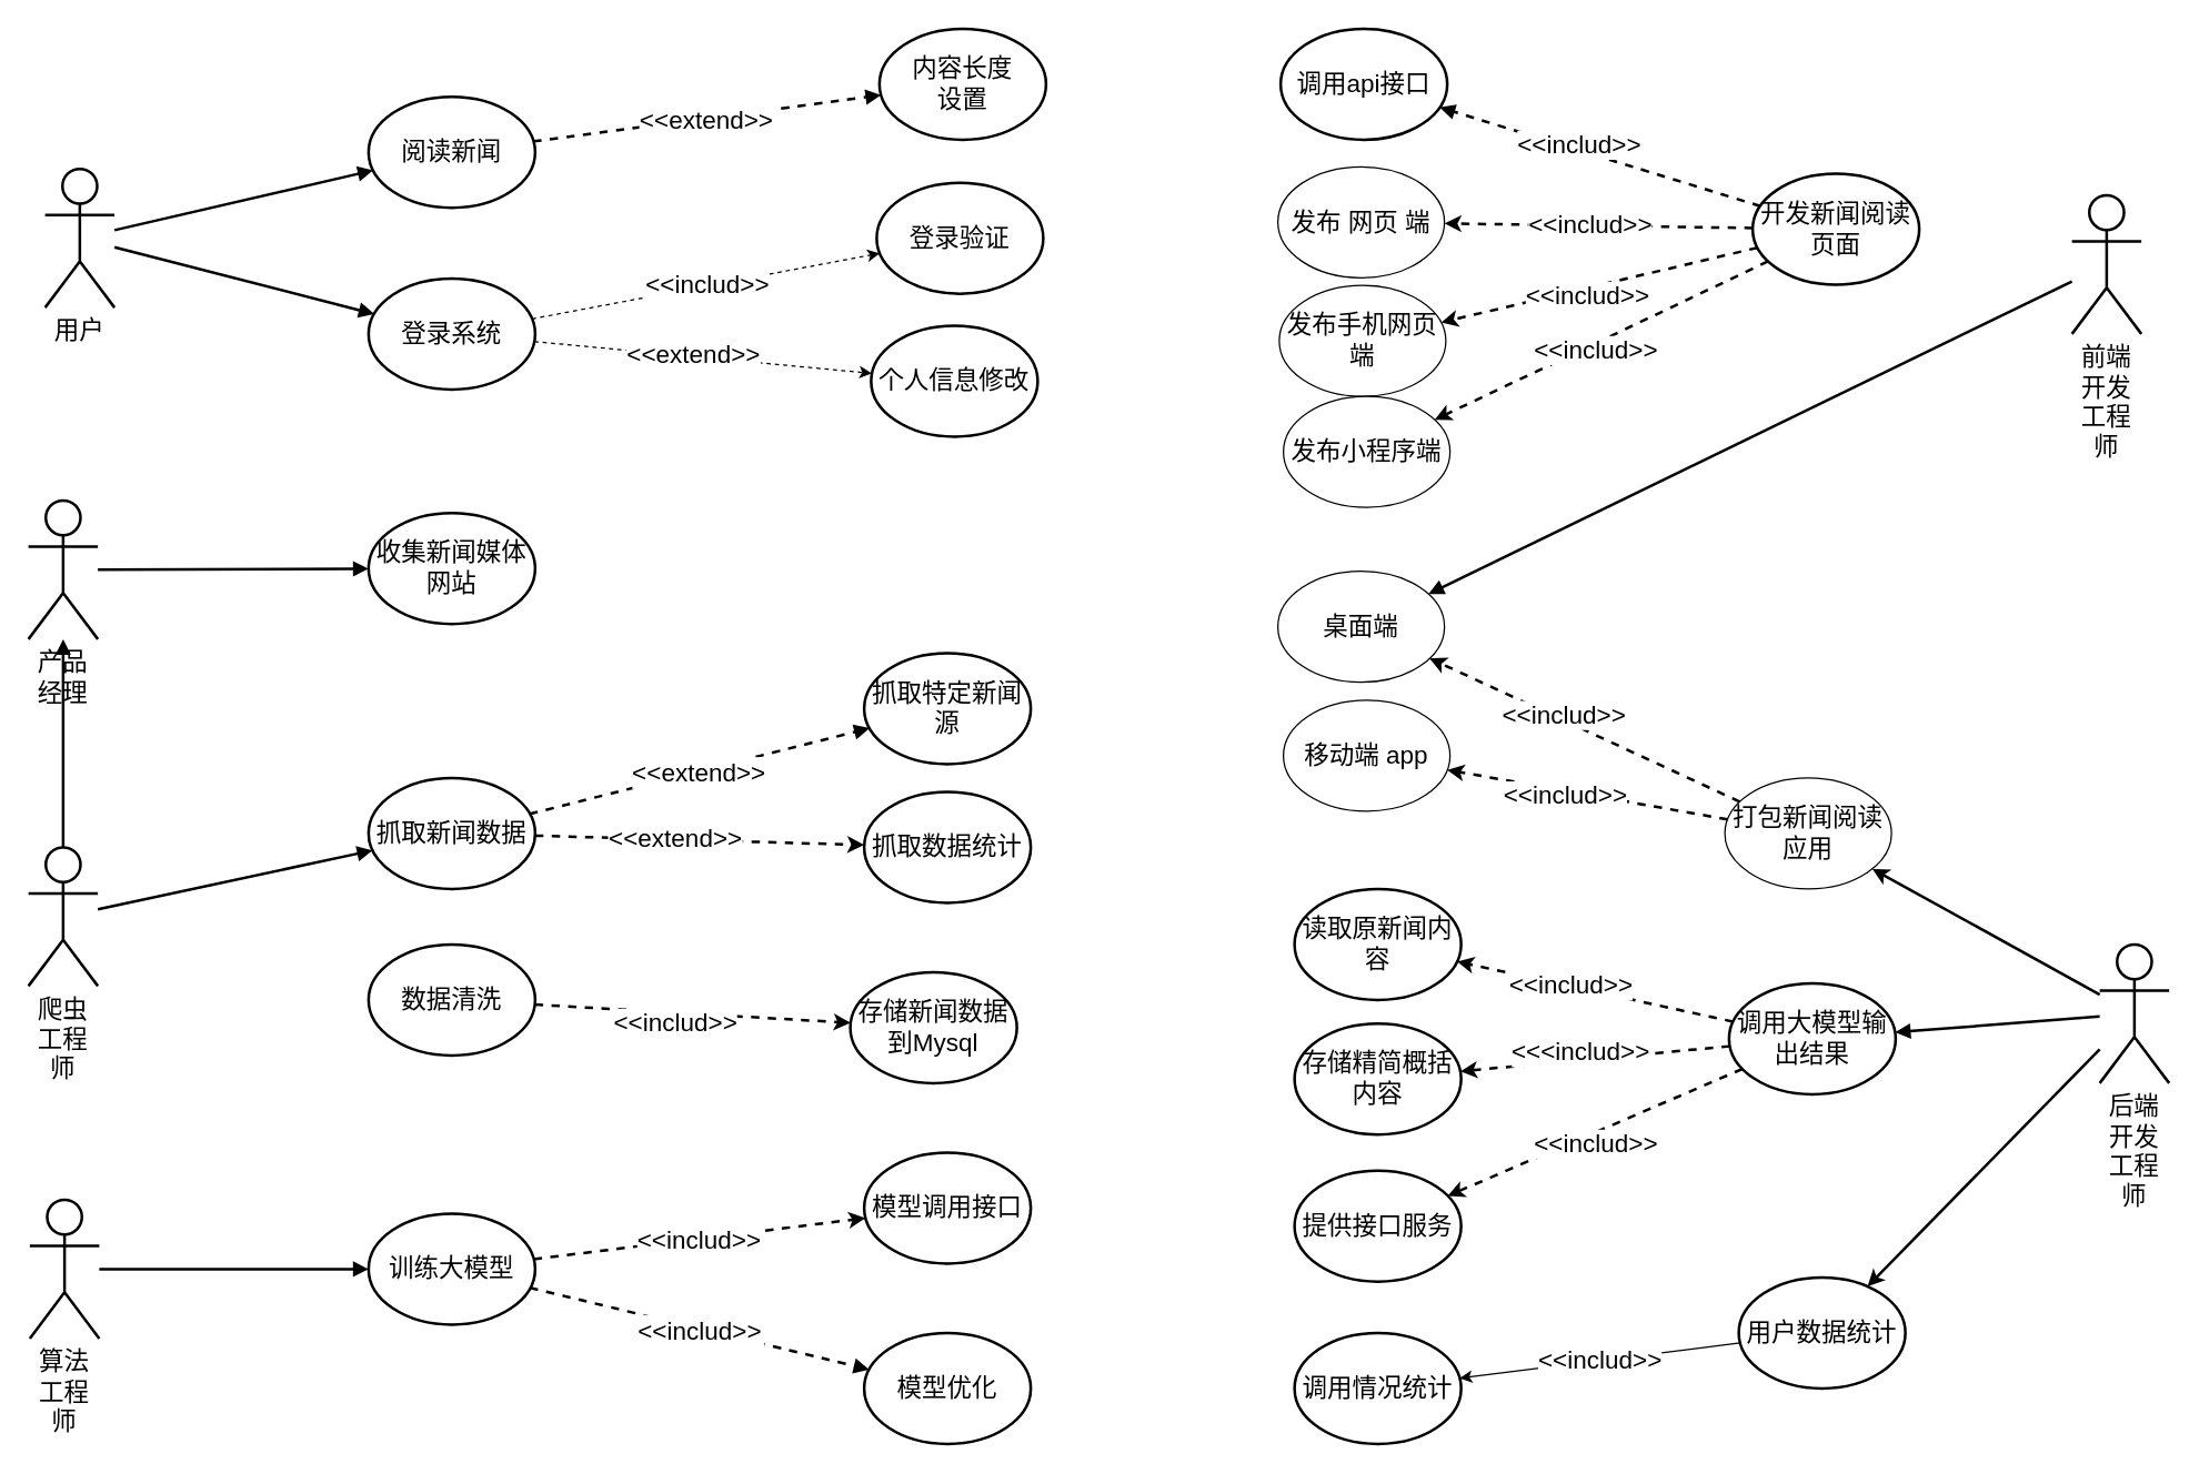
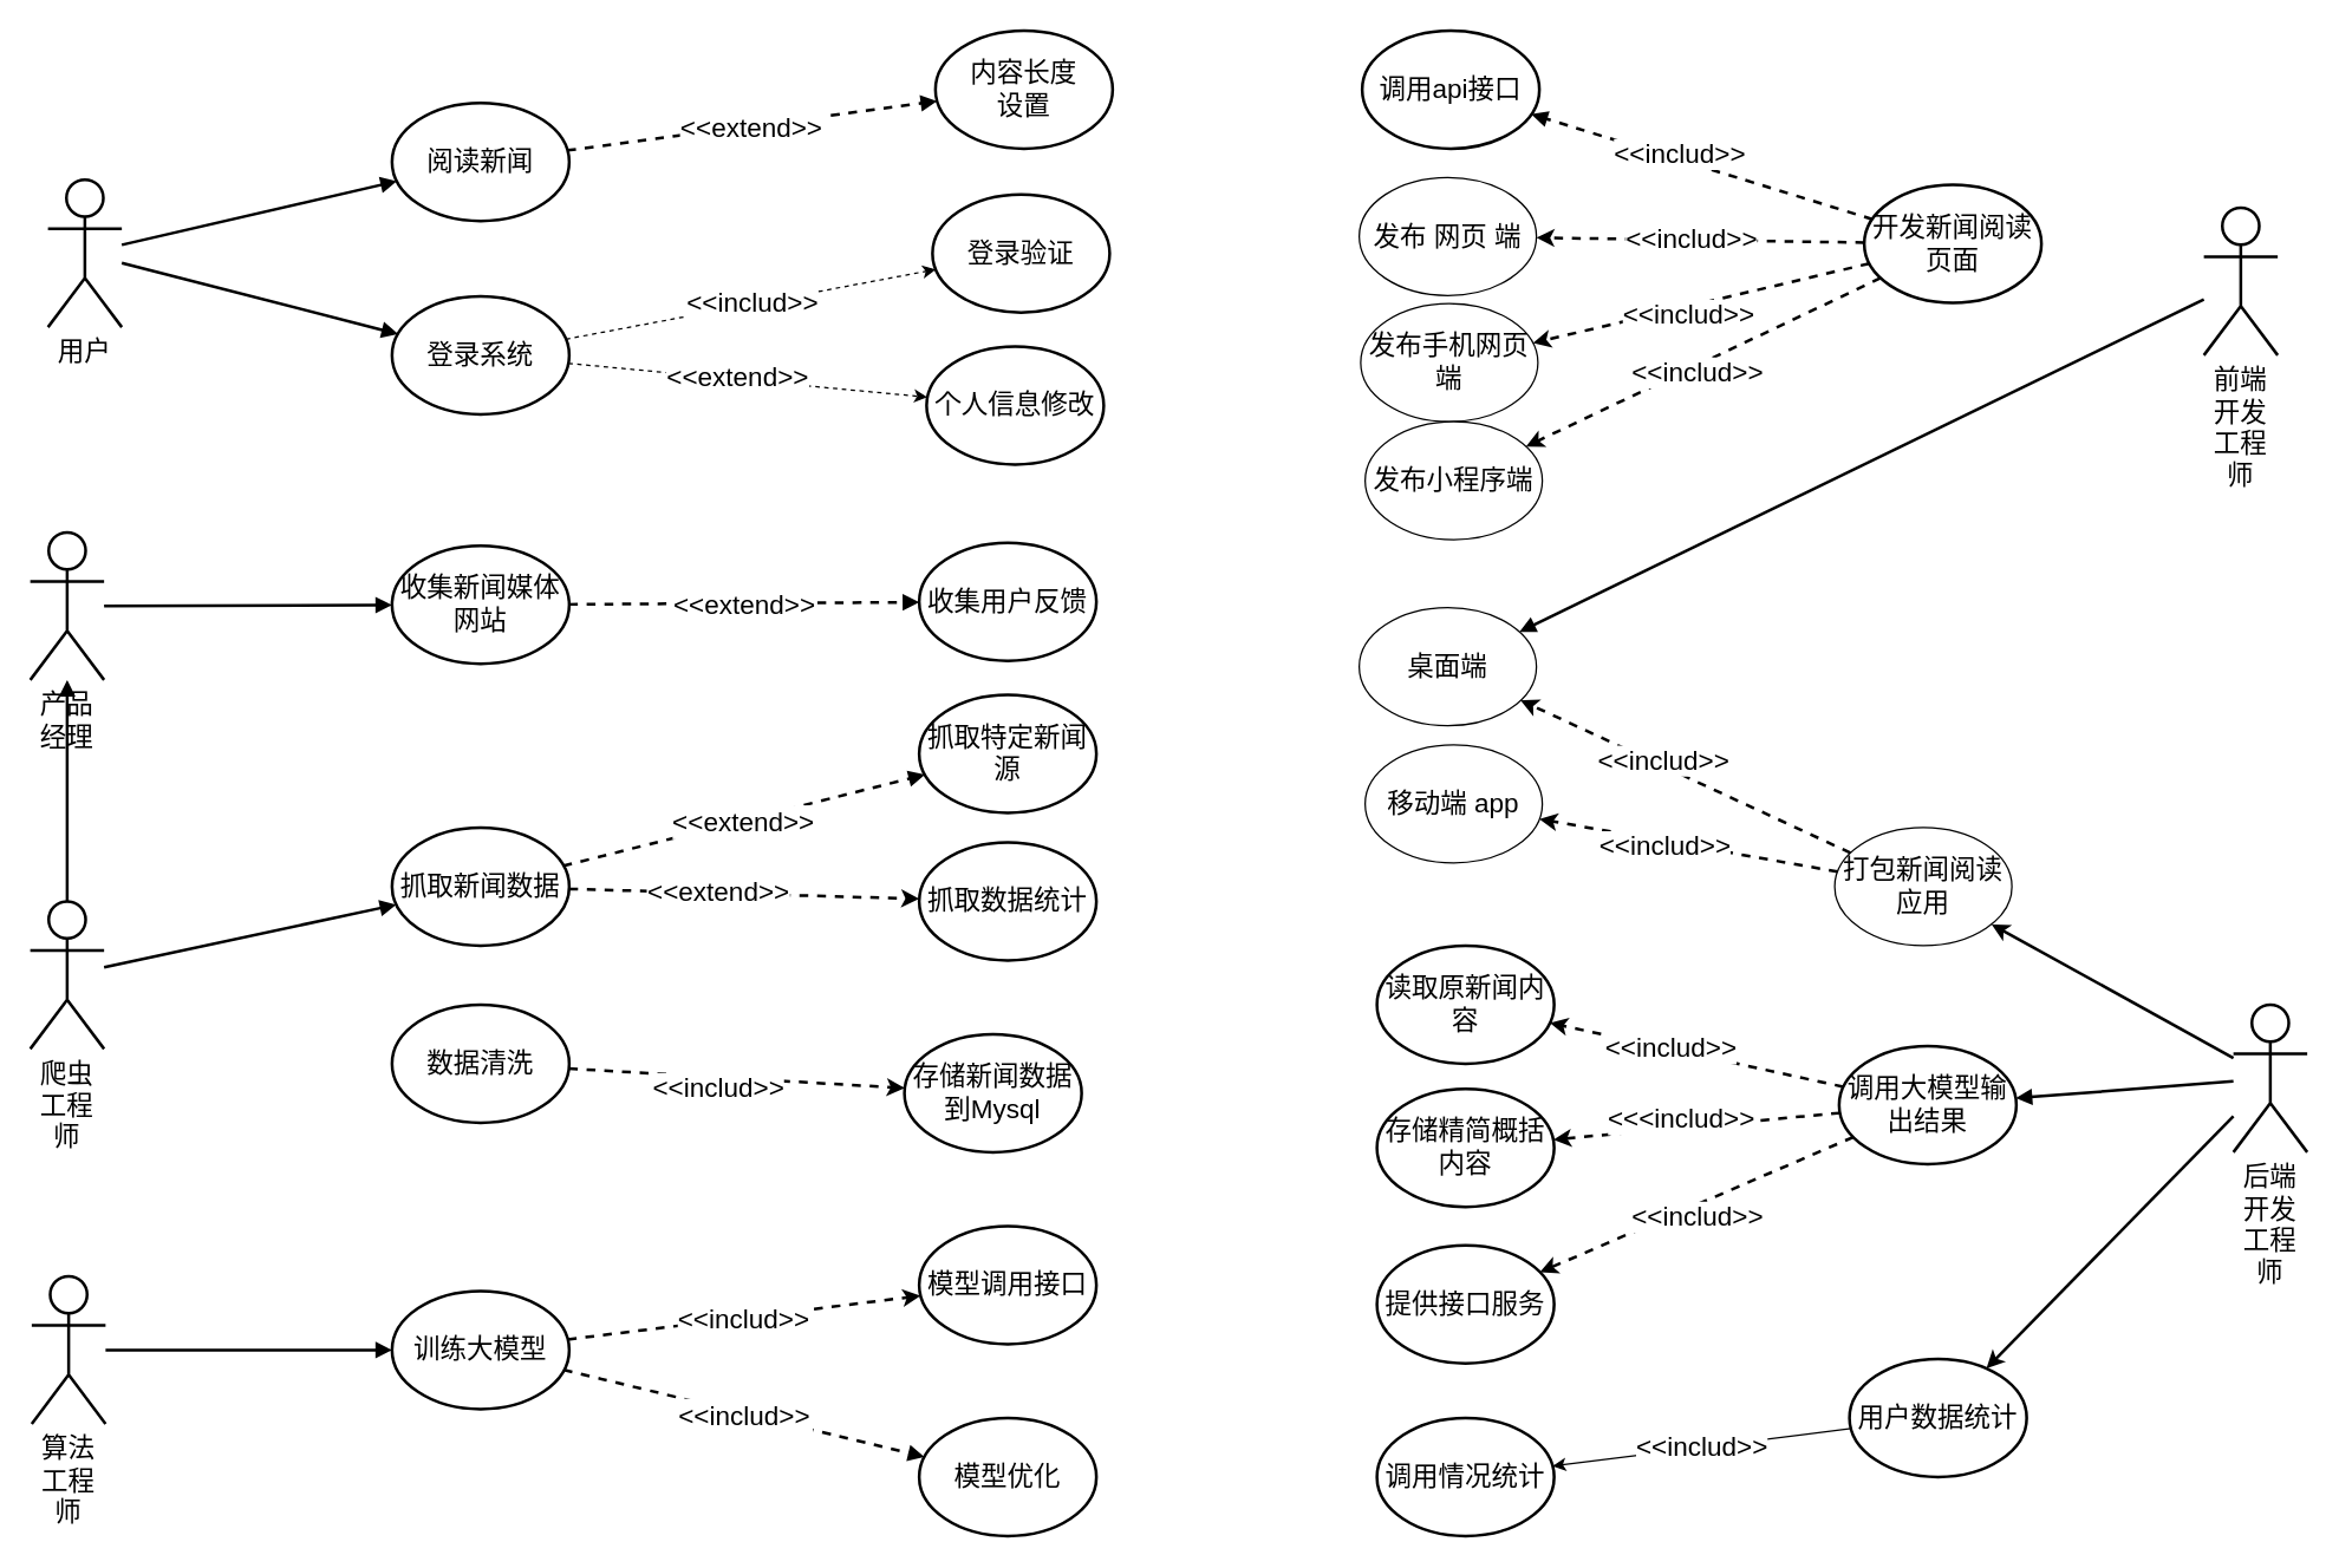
+ <mxCell id="39" value="收集用户反馈" style="rounded=1;arcSize=40;strokeWidth=2;fontSize=18;shape=ellipse;perimeter=ellipsePerimeter;whiteSpace=wrap;html=1;" vertex="1" parent="1"><mxGeometry x="622" y="367" width="120" height="80" as="geometry" /></mxCell>
+ <mxCell id="51" value="&lt;&lt;extend&gt;&gt;" style="curved=1;startArrow=none;endArrow=block;rounded=0;dashed=1;strokeWidth=2;fontSize=18;" edge="1" parent="1" source="8" target="39"><mxGeometry relative="1" as="geometry" /></mxCell>
